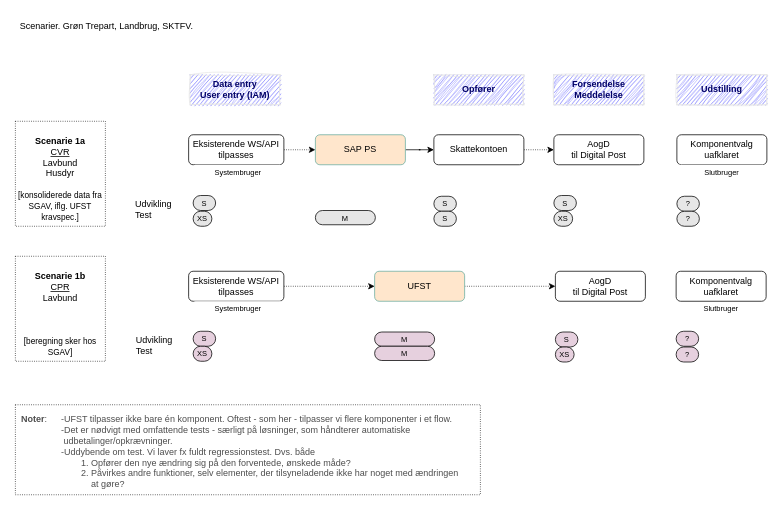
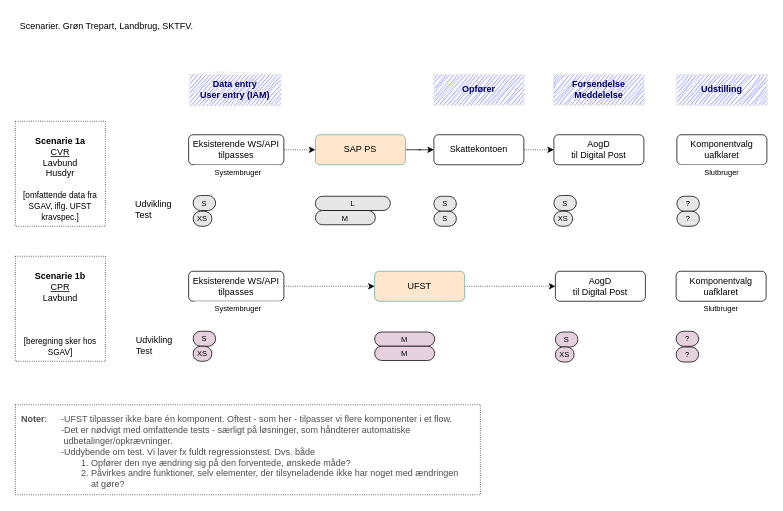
- <mxCell id="44" value="&lt;div&gt;&lt;b&gt;&lt;br&gt;&lt;/b&gt;&lt;/div&gt;&lt;b&gt;Scenarie 1a&lt;/b&gt;&lt;div&gt;&lt;u&gt;CVR&lt;/u&gt;&lt;/div&gt;&lt;div&gt;Lavbund&lt;/div&gt;&lt;div&gt;Husdyr&lt;/div&gt;&lt;div&gt;&lt;br&gt;&lt;/div&gt;&lt;div&gt;&lt;font style=&quot;font-size: 11px;&quot;&gt;[konsoliderede data fra SGAV, iflg. UFST kravspec.]&lt;/font&gt;&lt;/div&gt;" style="rounded=0;whiteSpace=wrap;html=1;dashed=1;dashPattern=1 2;spacing=4;" vertex="1" parent="1"><mxGeometry x="20" y="161" width="120" height="140" as="geometry" /></mxCell>
+ <mxCell id="44" value="&lt;div&gt;&lt;b&gt;&lt;br&gt;&lt;/b&gt;&lt;/div&gt;&lt;b&gt;Scenarie 1a&lt;/b&gt;&lt;div&gt;&lt;u&gt;CVR&lt;/u&gt;&lt;/div&gt;&lt;div&gt;Lavbund&lt;/div&gt;&lt;div&gt;Husdyr&lt;/div&gt;&lt;div&gt;&lt;br&gt;&lt;/div&gt;&lt;div&gt;&lt;font style=&quot;font-size: 11px;&quot;&gt;[omfattende data fra SGAV, iflg. UFST kravspec.]&lt;/font&gt;&lt;/div&gt;" style="rounded=0;whiteSpace=wrap;html=1;dashed=1;dashPattern=1 2;spacing=4;" vertex="1" parent="1"><mxGeometry x="20" y="161" width="120" height="140" as="geometry" /></mxCell>
+ <mxCell id="27" value="L" style="rounded=1;whiteSpace=wrap;html=1;arcSize=50;fontSize=10;fillColor=#E6E6E6;" vertex="1" parent="1"><mxGeometry x="420" y="261" width="100" height="19" as="geometry" /></mxCell>
